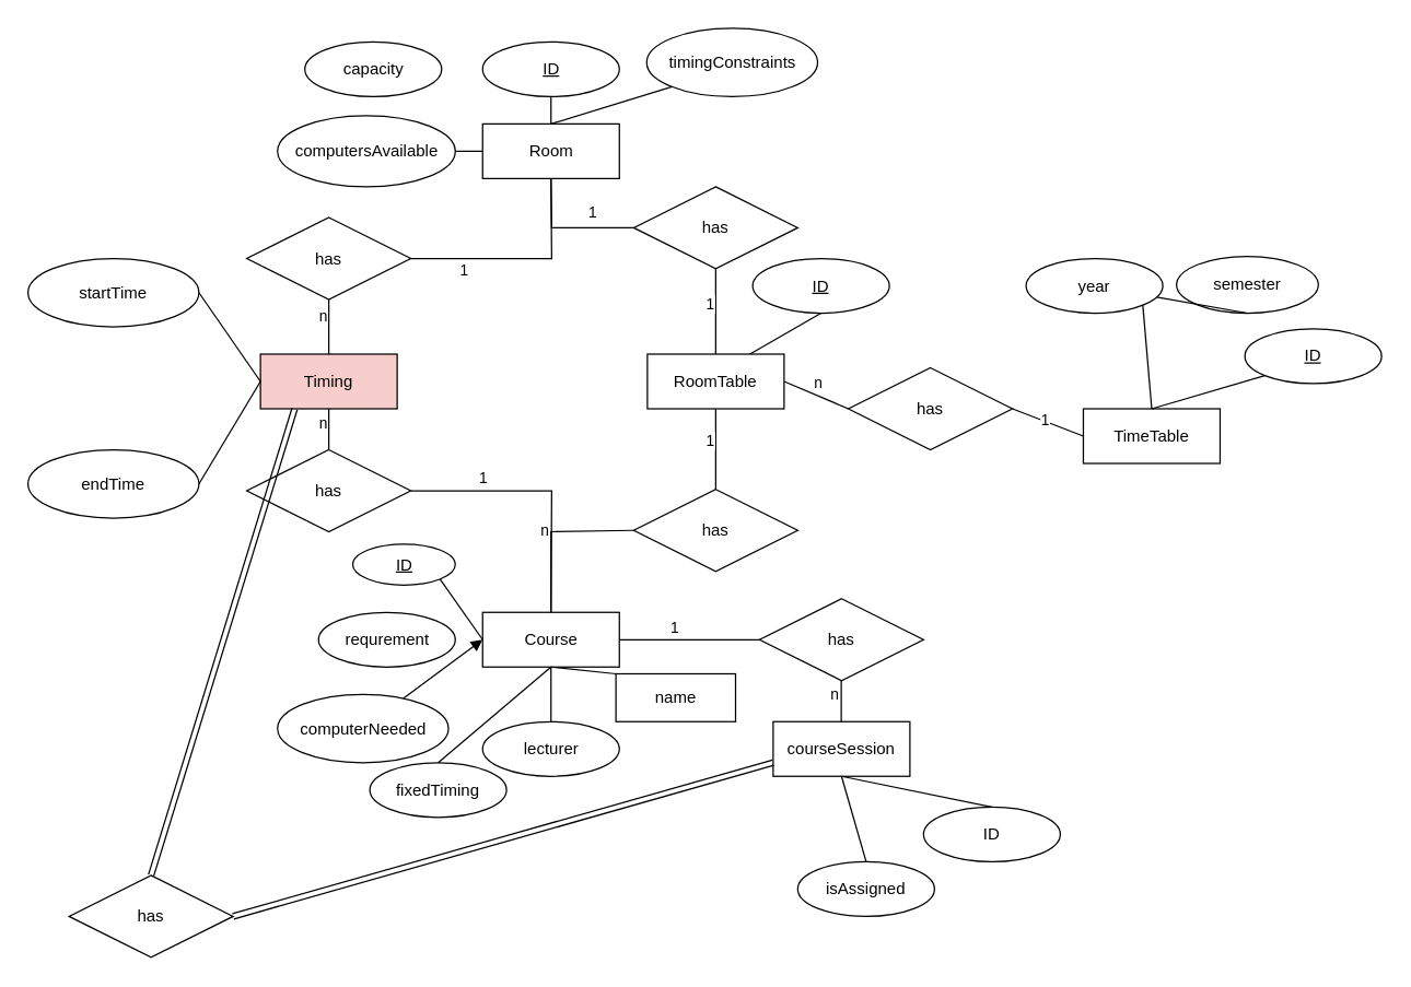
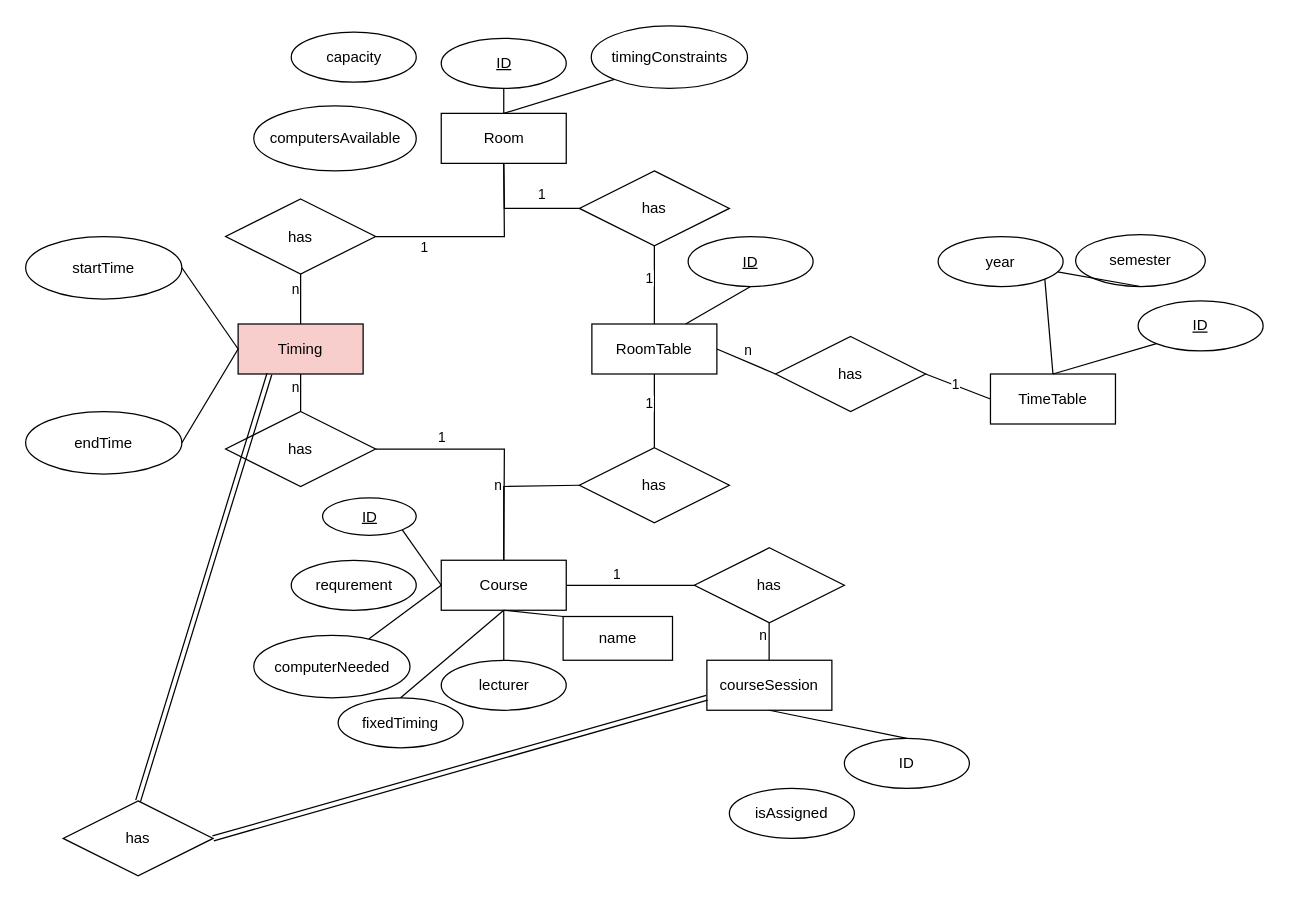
- <mxCell id="21" value="capacity" style="ellipse;whiteSpace=wrap;html=1;align=center;container=0;" parent="1" vertex="1"><mxGeometry x="222.5" y="30" width="100" height="40" as="geometry" /></mxCell>
+ <mxCell id="21" value="capacity" style="ellipse;whiteSpace=wrap;html=1;align=center;container=0;" parent="1" vertex="1"><mxGeometry x="232.5" y="25" width="100" height="40" as="geometry" /></mxCell>
- <mxCell id="26" value="" style="endArrow=none;html=1;rounded=0;exitX=1;exitY=0.5;exitDx=0;exitDy=0;entryX=0;entryY=0.5;entryDx=0;entryDy=0;" parent="1" source="22" target="19" edge="1"><mxGeometry relative="1" as="geometry"><mxPoint x="432.5" y="100" as="sourcePoint" /><mxPoint x="432.5" y="120" as="targetPoint" /></mxGeometry></mxCell>
- <mxCell id="15" value="" style="endArrow=block;html=1;rounded=0;entryX=0;entryY=0.5;entryDx=0;entryDy=0;" parent="1" source="13" target="9" edge="1"><mxGeometry relative="1" as="geometry"><mxPoint x="342.5" y="477.5" as="sourcePoint" /><mxPoint x="362.5" y="477.5" as="targetPoint" /></mxGeometry></mxCell>
+ <mxCell id="15" value="" style="endArrow=none;html=1;rounded=0;entryX=0;entryY=0.5;entryDx=0;entryDy=0;" parent="1" source="13" target="9" edge="1"><mxGeometry relative="1" as="geometry"><mxPoint x="342.5" y="477.5" as="sourcePoint" /><mxPoint x="362.5" y="477.5" as="targetPoint" /></mxGeometry></mxCell>
- <mxCell id="71" value="" style="endArrow=none;html=1;rounded=0;exitX=0.5;exitY=0;exitDx=0;exitDy=0;entryX=0.5;entryY=1;entryDx=0;entryDy=0;" edge="1" parent="1" source="70" target="36"><mxGeometry relative="1" as="geometry"><mxPoint x="652.5" y="609.5" as="sourcePoint" /><mxPoint x="702.5" y="610" as="targetPoint" /></mxGeometry></mxCell>
